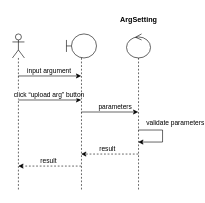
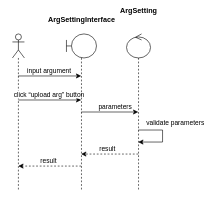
+ <mxCell id="17" value="ArgSettingInterface" style="text;align=center;fontStyle=1;verticalAlign=middle;spacingLeft=3;spacingRight=3;strokeColor=none;rotatable=0;points=[[0,0.5],[1,0.5]];portConstraint=eastwest;html=1;" parent="1" vertex="1"><mxGeometry x="95" y="20" width="80" height="26" as="geometry" /></mxCell>
- <mxCell id="18" value="ArgSetting" style="text;align=center;fontStyle=1;verticalAlign=middle;spacingLeft=3;spacingRight=3;strokeColor=none;rotatable=0;points=[[0,0.5],[1,0.5]];portConstraint=eastwest;html=1;" parent="1" vertex="1"><mxGeometry x="190" y="20" width="80" height="26" as="geometry" /></mxCell>
+ <mxCell id="18" value="ArgSetting" style="text;align=center;fontStyle=1;verticalAlign=middle;spacingLeft=3;spacingRight=3;strokeColor=none;rotatable=0;points=[[0,0.5],[1,0.5]];portConstraint=eastwest;html=1;" parent="1" vertex="1"><mxGeometry x="190" y="5" width="80" height="26" as="geometry" /></mxCell>
